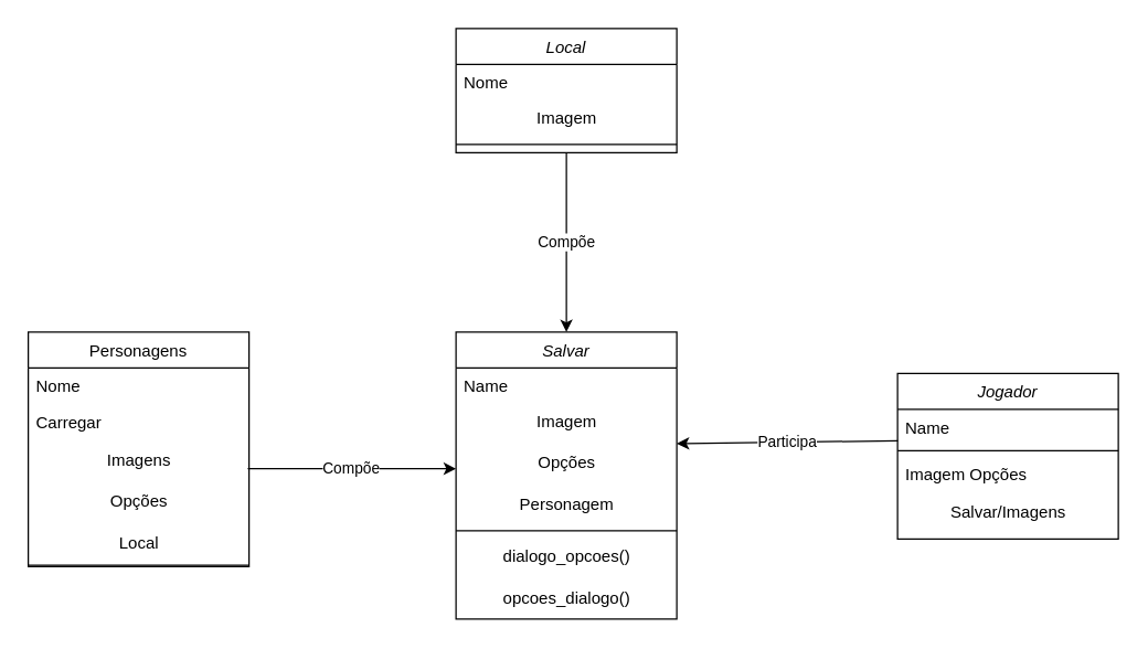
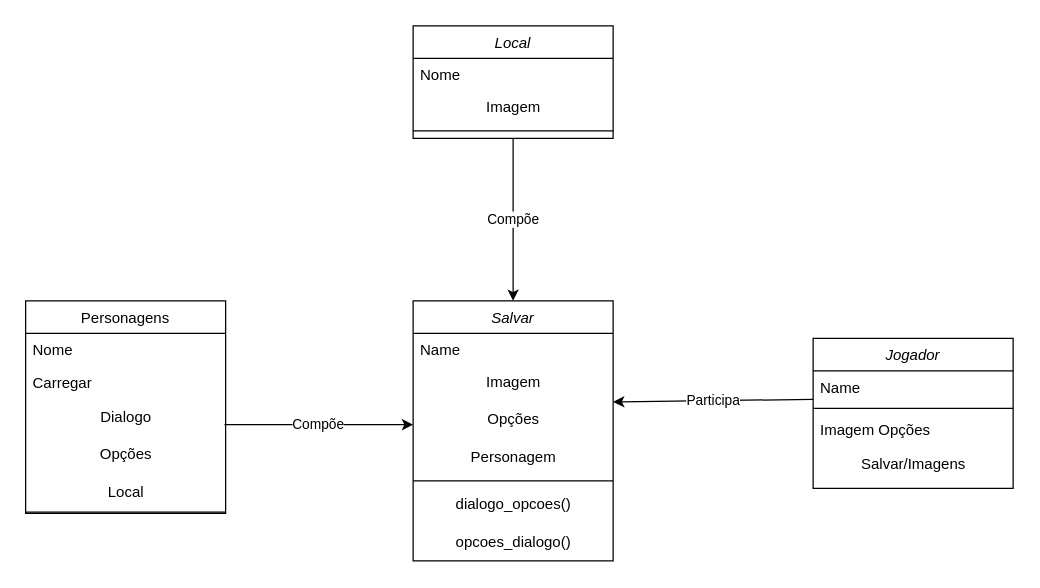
- <mxCell id="10" value="Imagens" style="text;html=1;align=center;verticalAlign=middle;resizable=0;points=[];autosize=1;strokeColor=none;fillColor=none;" vertex="1" parent="7"><mxGeometry y="78" width="160" height="30" as="geometry" /></mxCell>
+ <mxCell id="10" value="Dialogo" style="text;html=1;align=center;verticalAlign=middle;resizable=0;points=[];autosize=1;strokeColor=none;fillColor=none;" vertex="1" parent="7"><mxGeometry y="78" width="160" height="30" as="geometry" /></mxCell>
